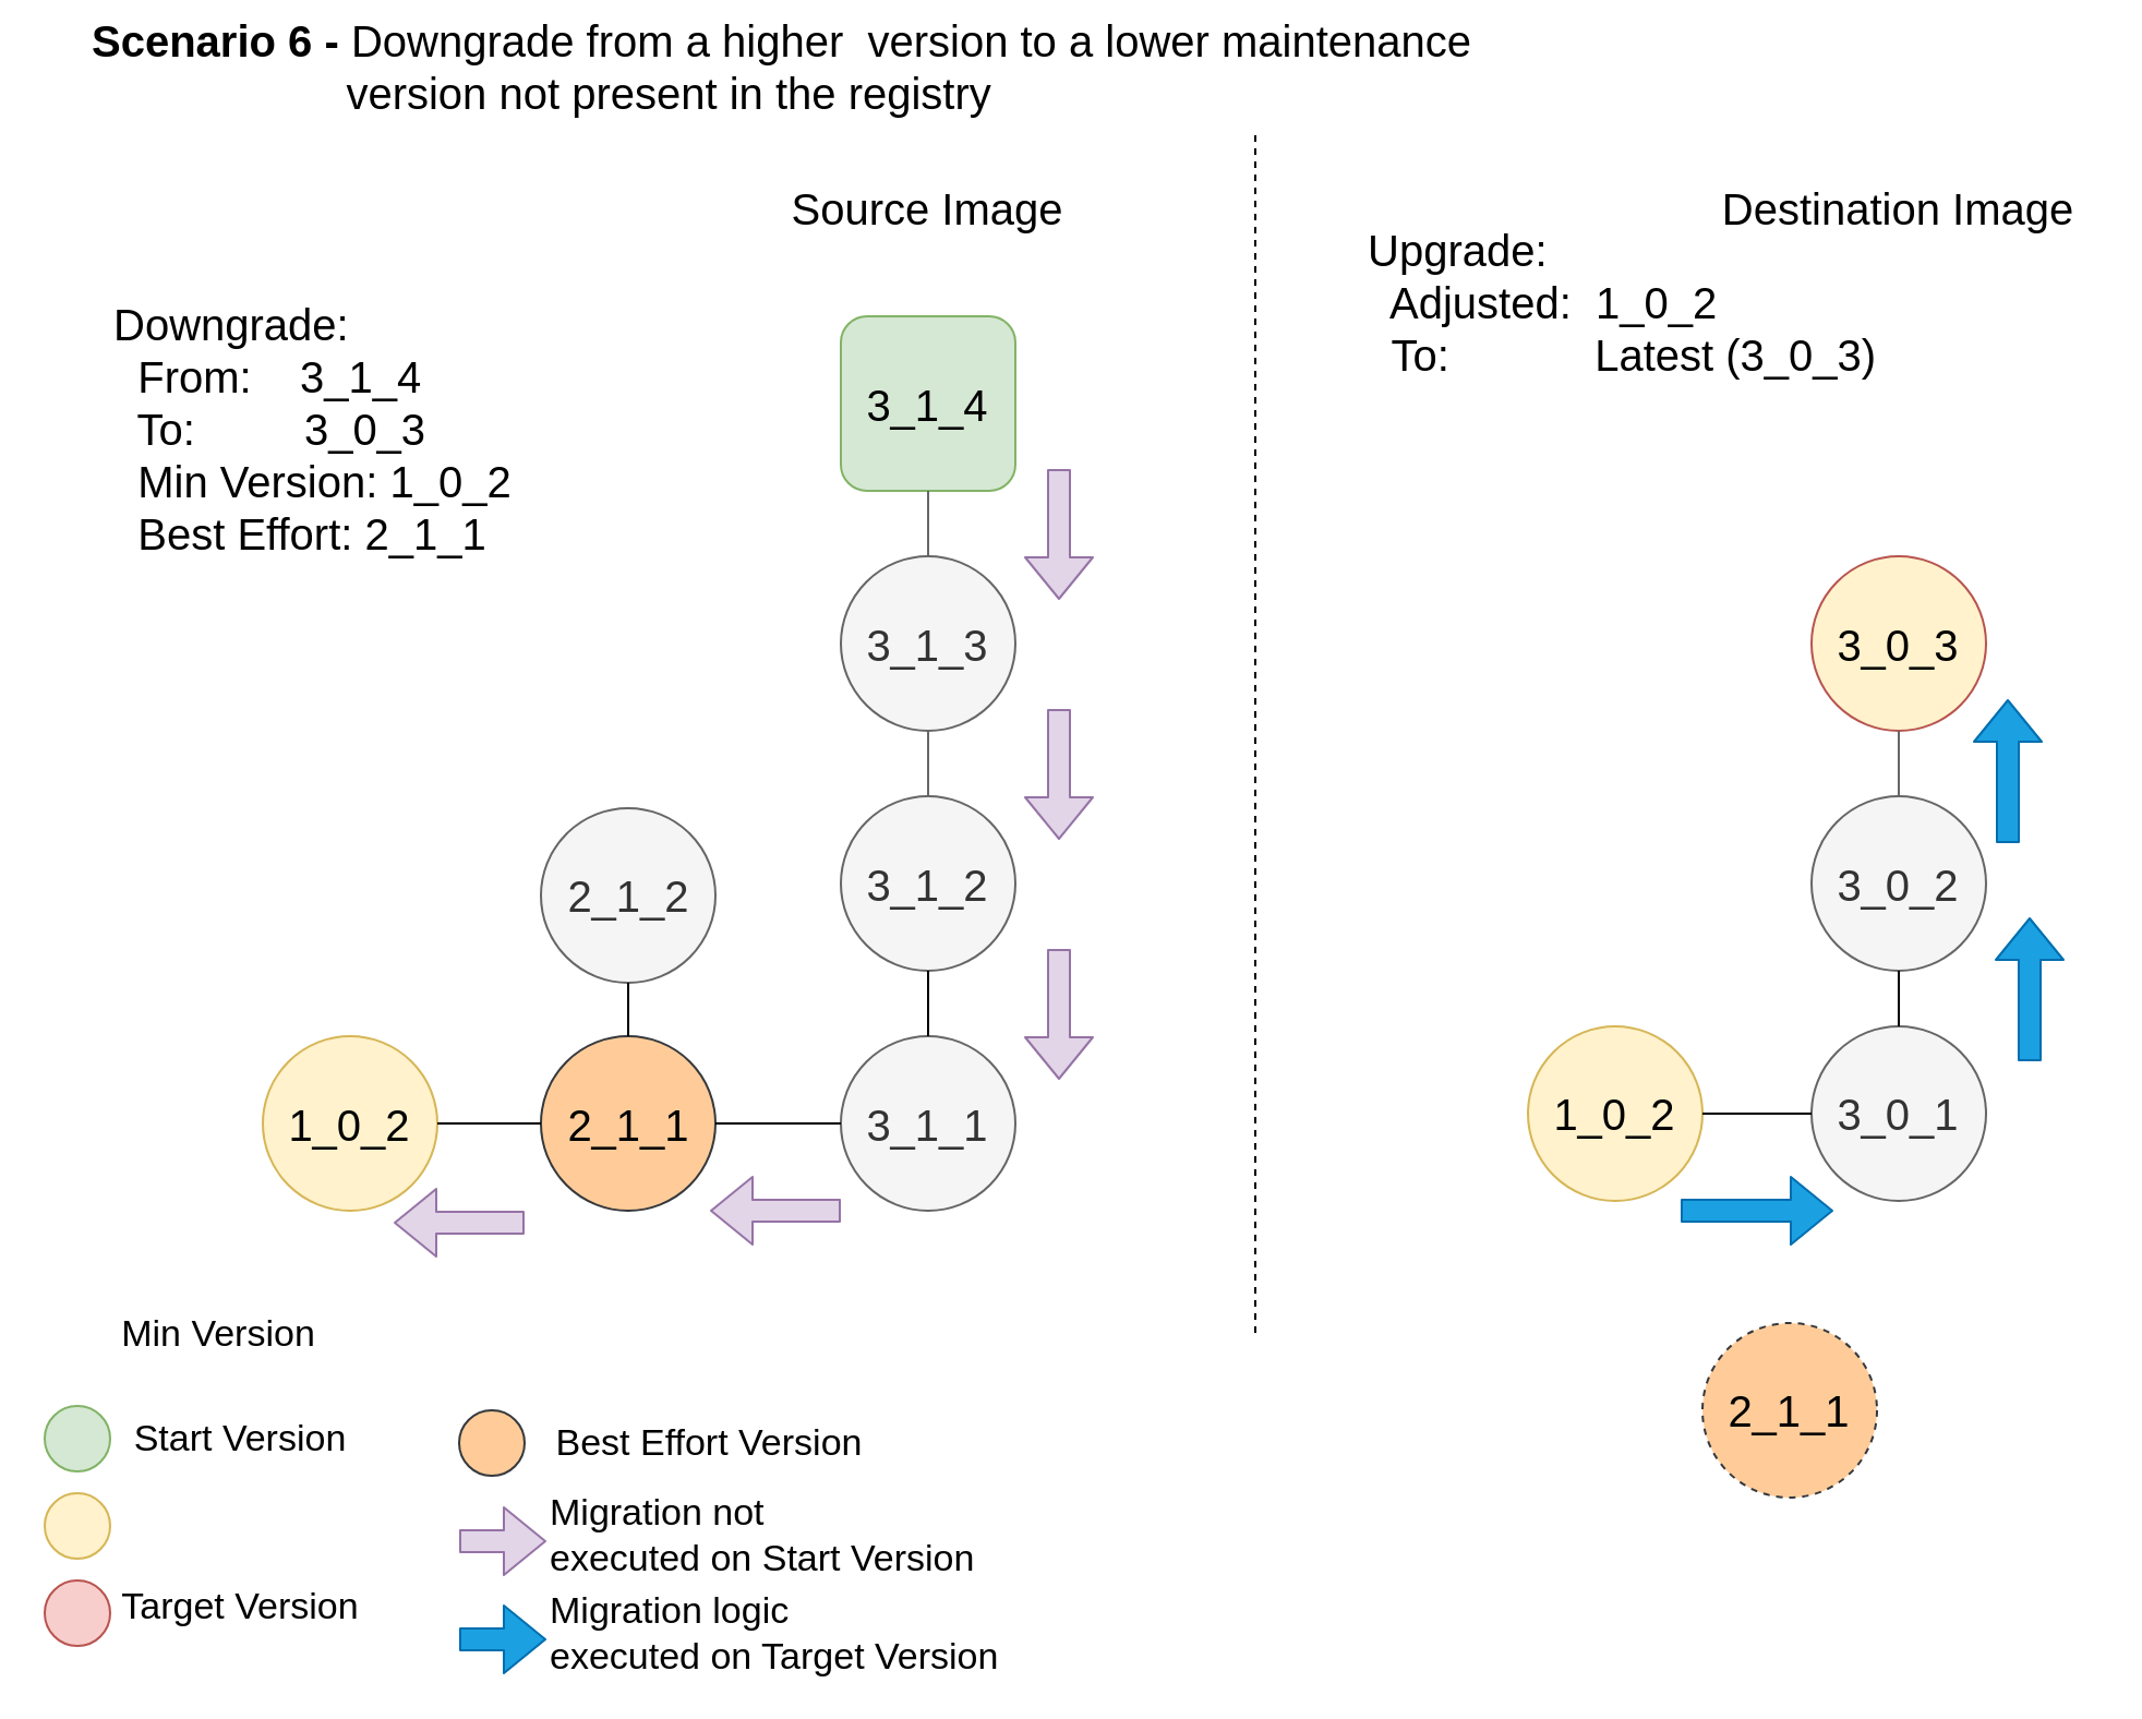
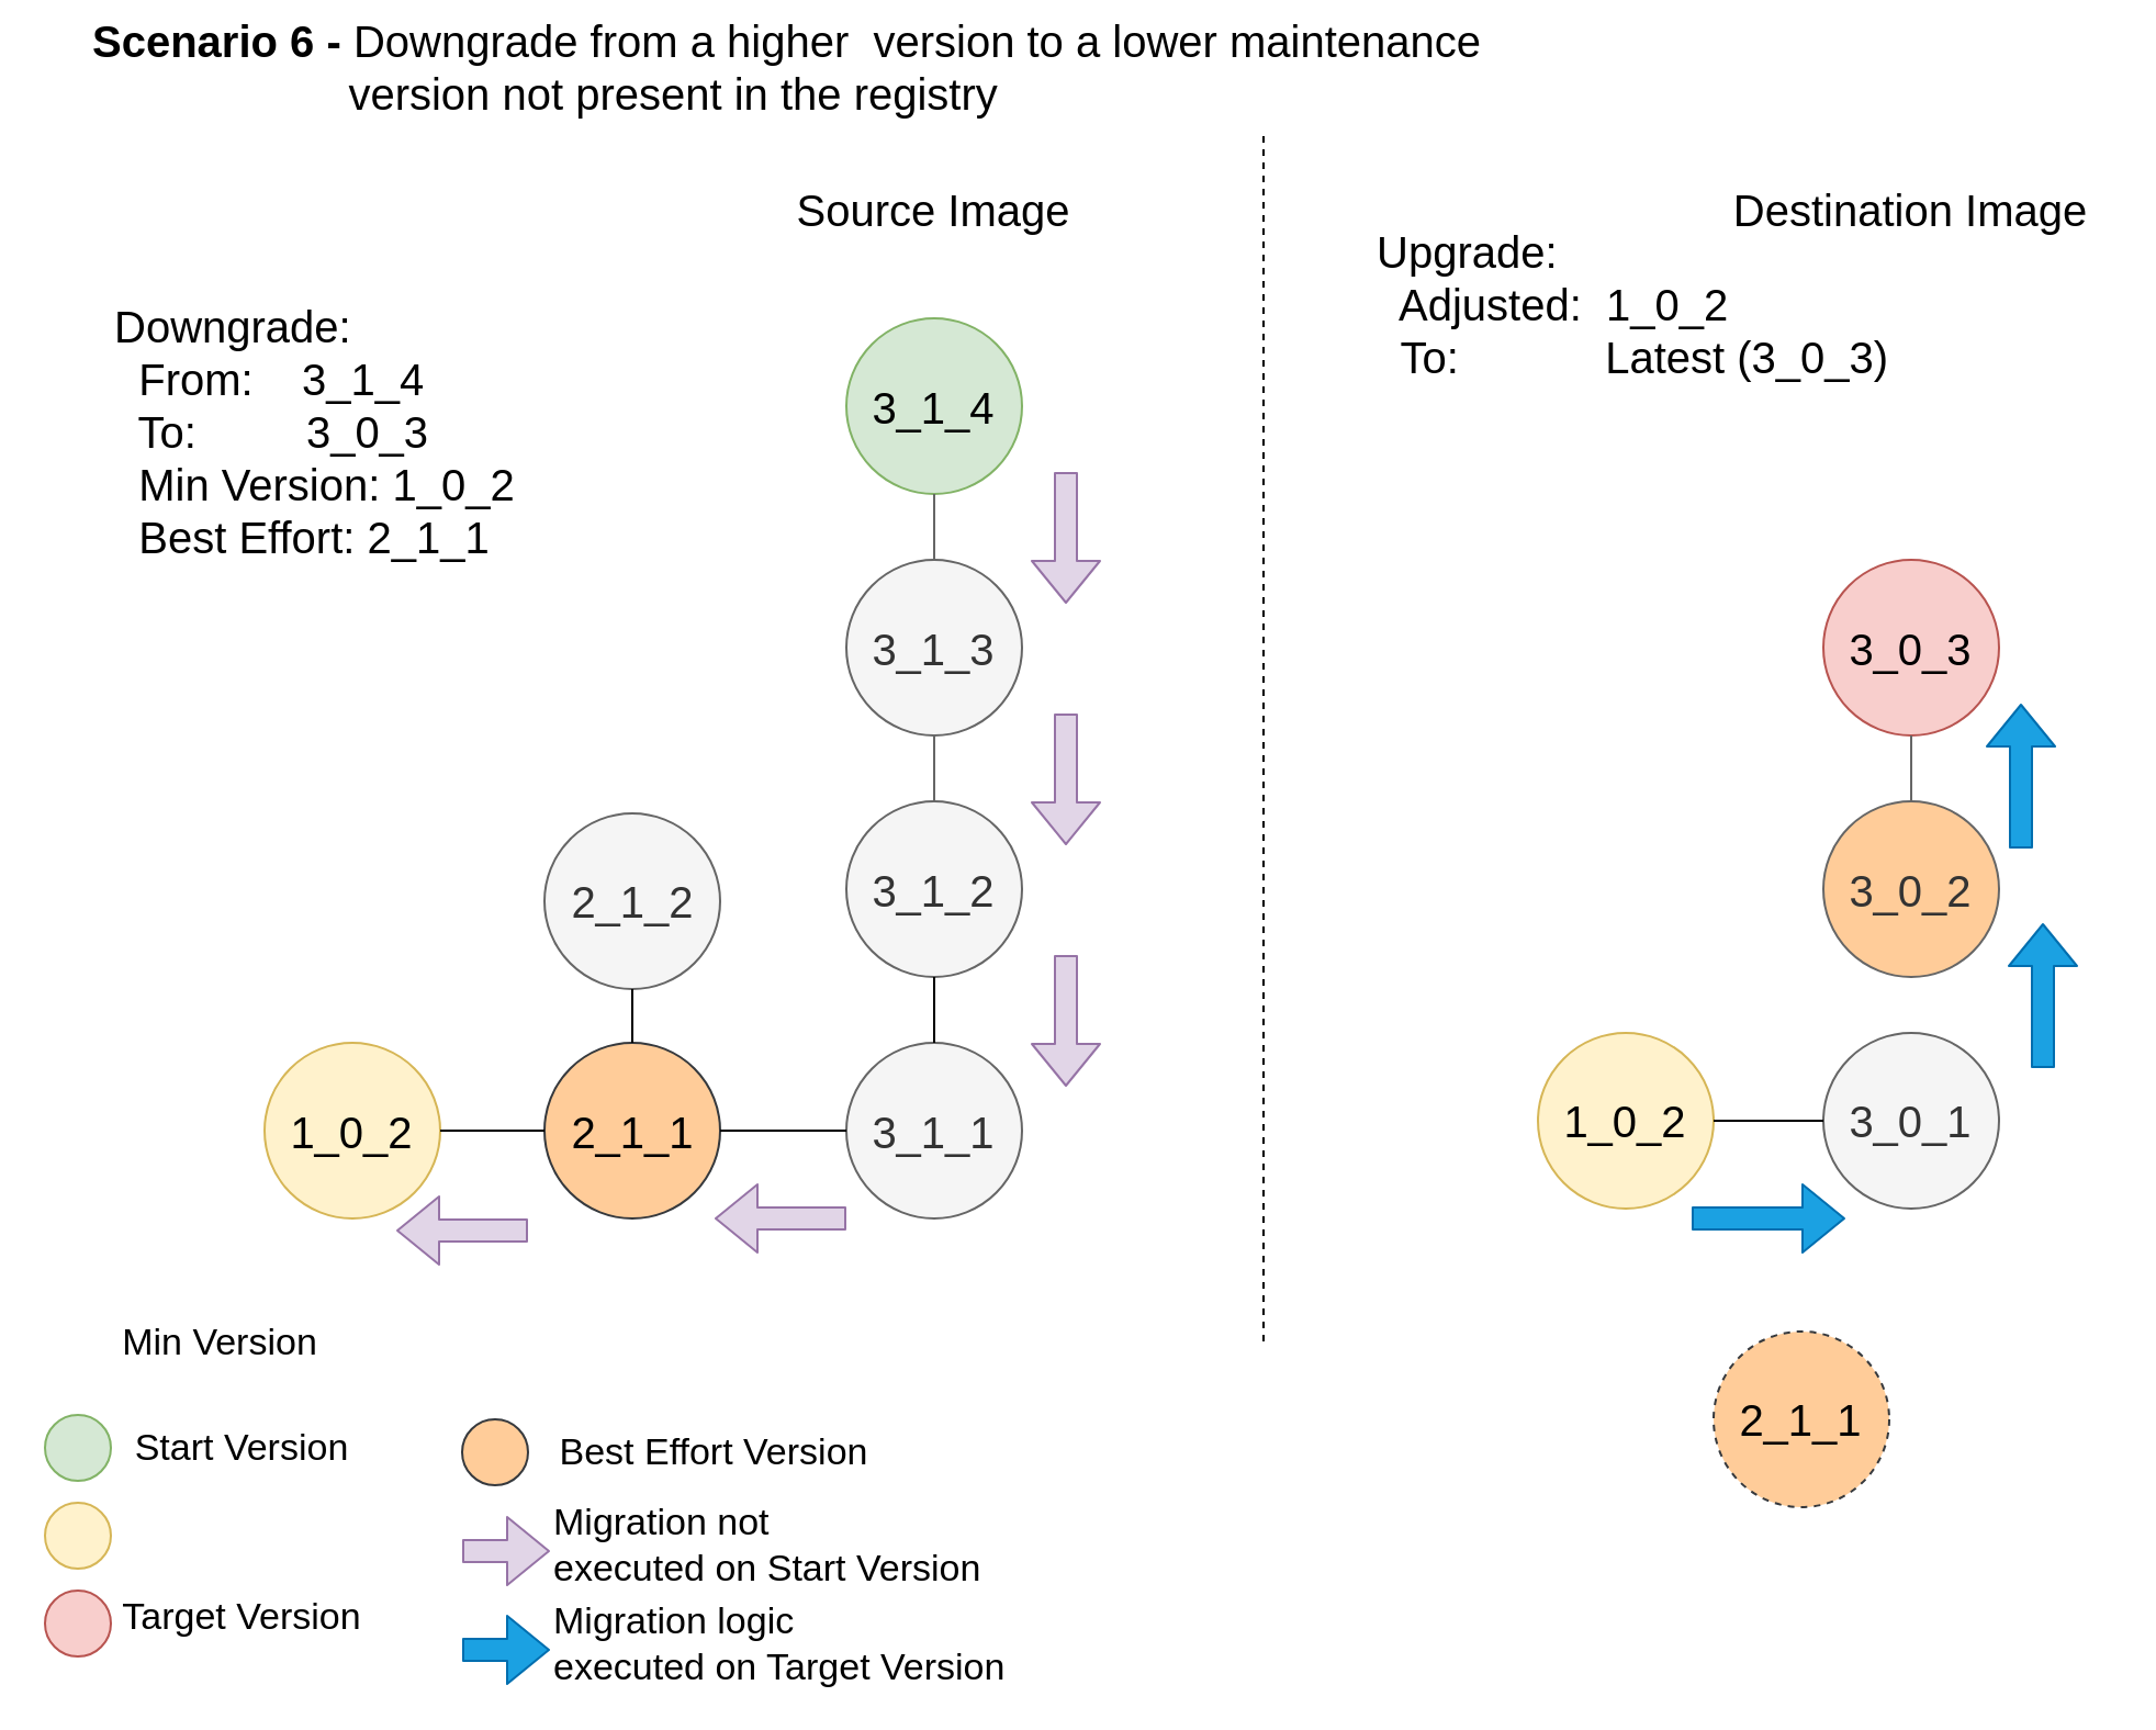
- <mxCell id="6" value="&lt;font style=&quot;font-size: 20px&quot;&gt;3_1_4&lt;/font&gt;" style="whiteSpace=wrap;html=1;aspect=fixed;shadow=0;fillColor=#d5e8d4;strokeColor=#82b366;rounded=1;" parent="1" vertex="1"><mxGeometry x="385" y="144.5" width="80" height="80" as="geometry" /></mxCell>
+ <mxCell id="6" value="&lt;font style=&quot;font-size: 20px&quot;&gt;3_1_4&lt;/font&gt;" style="ellipse;whiteSpace=wrap;html=1;aspect=fixed;shadow=0;fillColor=#d5e8d4;strokeColor=#82b366;" parent="1" vertex="1"><mxGeometry x="385" y="144.5" width="80" height="80" as="geometry" /></mxCell>
- <mxCell id="19" value="&lt;font style=&quot;font-size: 20px&quot;&gt;3_0_3&lt;/font&gt;" style="ellipse;whiteSpace=wrap;html=1;aspect=fixed;shadow=0;fillColor=#fff2cc;strokeColor=#b85450;" parent="1" vertex="1"><mxGeometry x="830" y="254.5" width="80" height="80" as="geometry" /></mxCell>
+ <mxCell id="19" value="&lt;font style=&quot;font-size: 20px&quot;&gt;3_0_3&lt;/font&gt;" style="ellipse;whiteSpace=wrap;html=1;aspect=fixed;shadow=0;fillColor=#f8cecc;strokeColor=#b85450;" parent="1" vertex="1"><mxGeometry x="830" y="254.5" width="80" height="80" as="geometry" /></mxCell>
- <mxCell id="18" value="&lt;font style=&quot;font-size: 20px&quot;&gt;3_0_2&lt;/font&gt;" style="ellipse;whiteSpace=wrap;html=1;aspect=fixed;shadow=0;fillColor=#f5f5f5;strokeColor=#666666;fontColor=#333333;" parent="1" vertex="1"><mxGeometry x="830" y="364.5" width="80" height="80" as="geometry" /></mxCell>
+ <mxCell id="18" value="&lt;font style=&quot;font-size: 20px&quot;&gt;3_0_2&lt;/font&gt;" style="ellipse;whiteSpace=wrap;html=1;aspect=fixed;shadow=0;fillColor=#ffcc99;strokeColor=#666666;fontColor=#333333;" parent="1" vertex="1"><mxGeometry x="830" y="364.5" width="80" height="80" as="geometry" /></mxCell>
- <mxCell id="21" value="" style="endArrow=none;html=1;entryX=0.5;entryY=0;entryDx=0;entryDy=0;exitX=0.5;exitY=1;exitDx=0;exitDy=0;" parent="1" source="18" target="17" edge="1"><mxGeometry width="50" height="50" relative="1" as="geometry"><mxPoint x="870" y="454.5" as="sourcePoint" /><mxPoint x="920" y="454.5" as="targetPoint" /></mxGeometry></mxCell>
